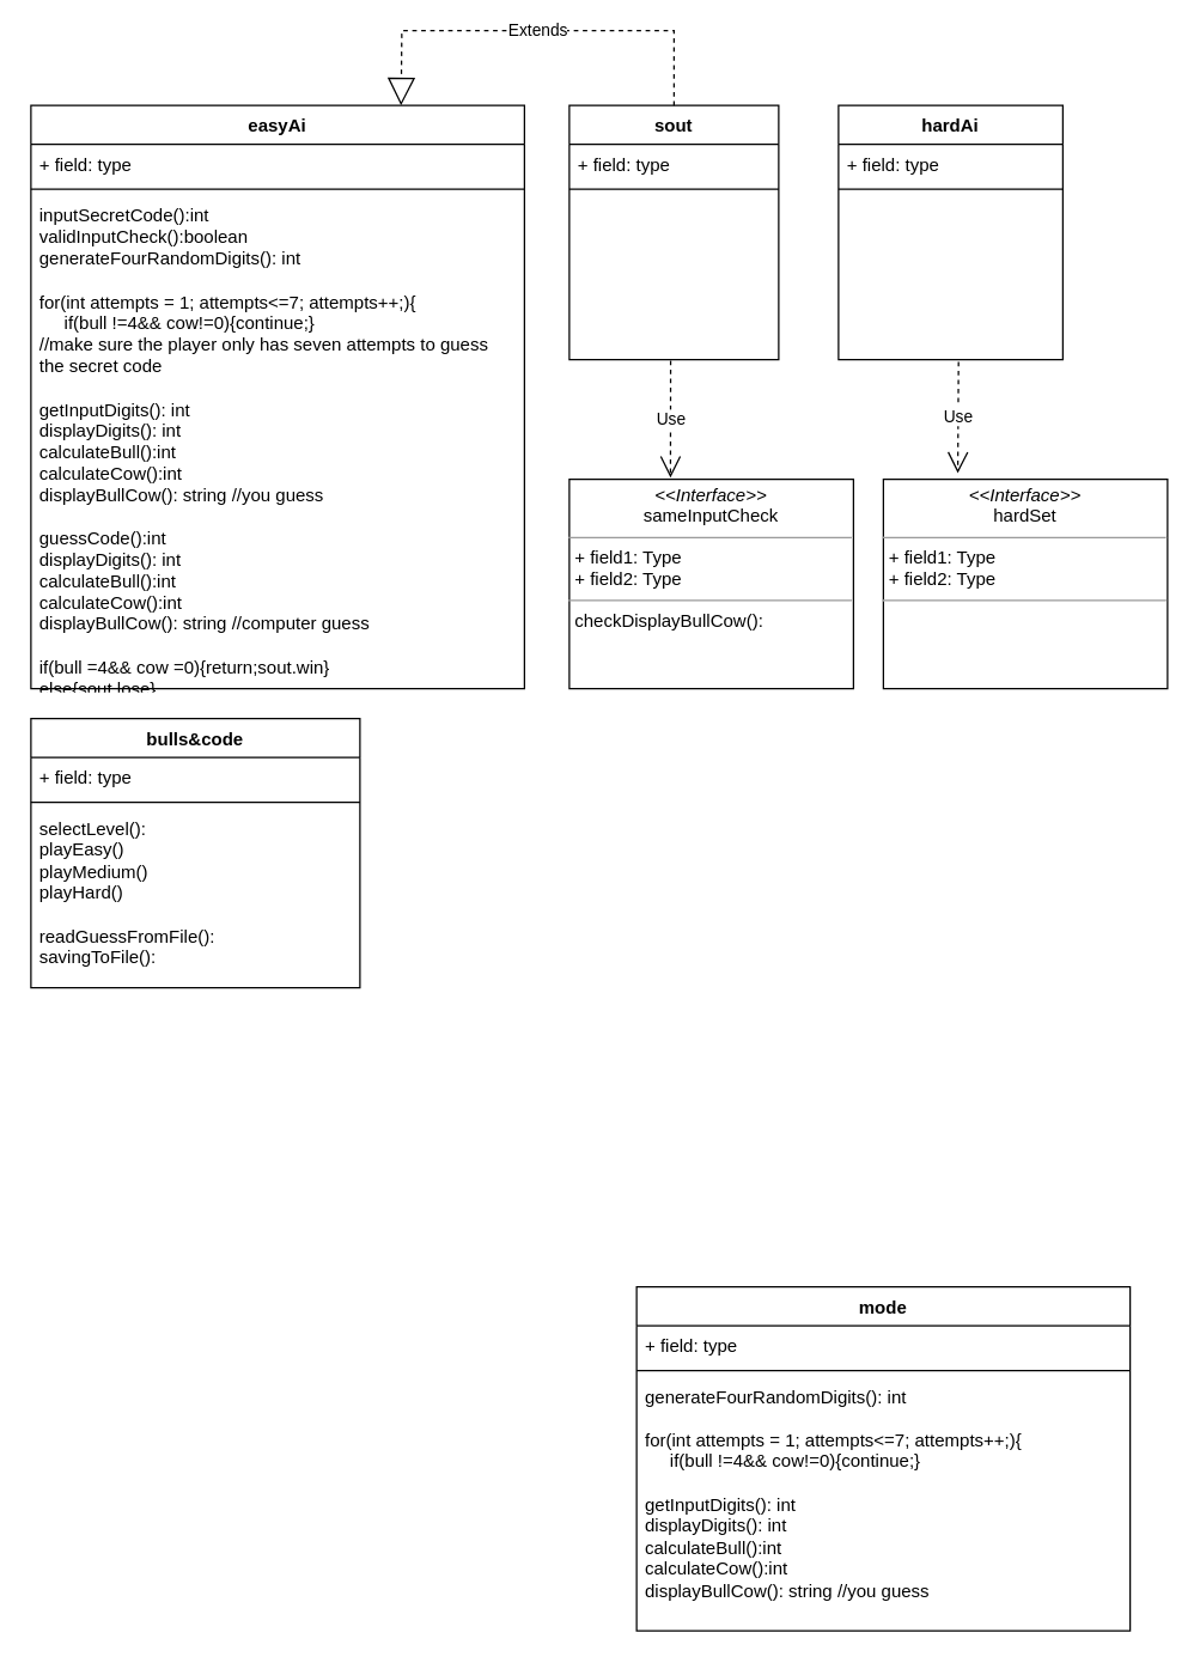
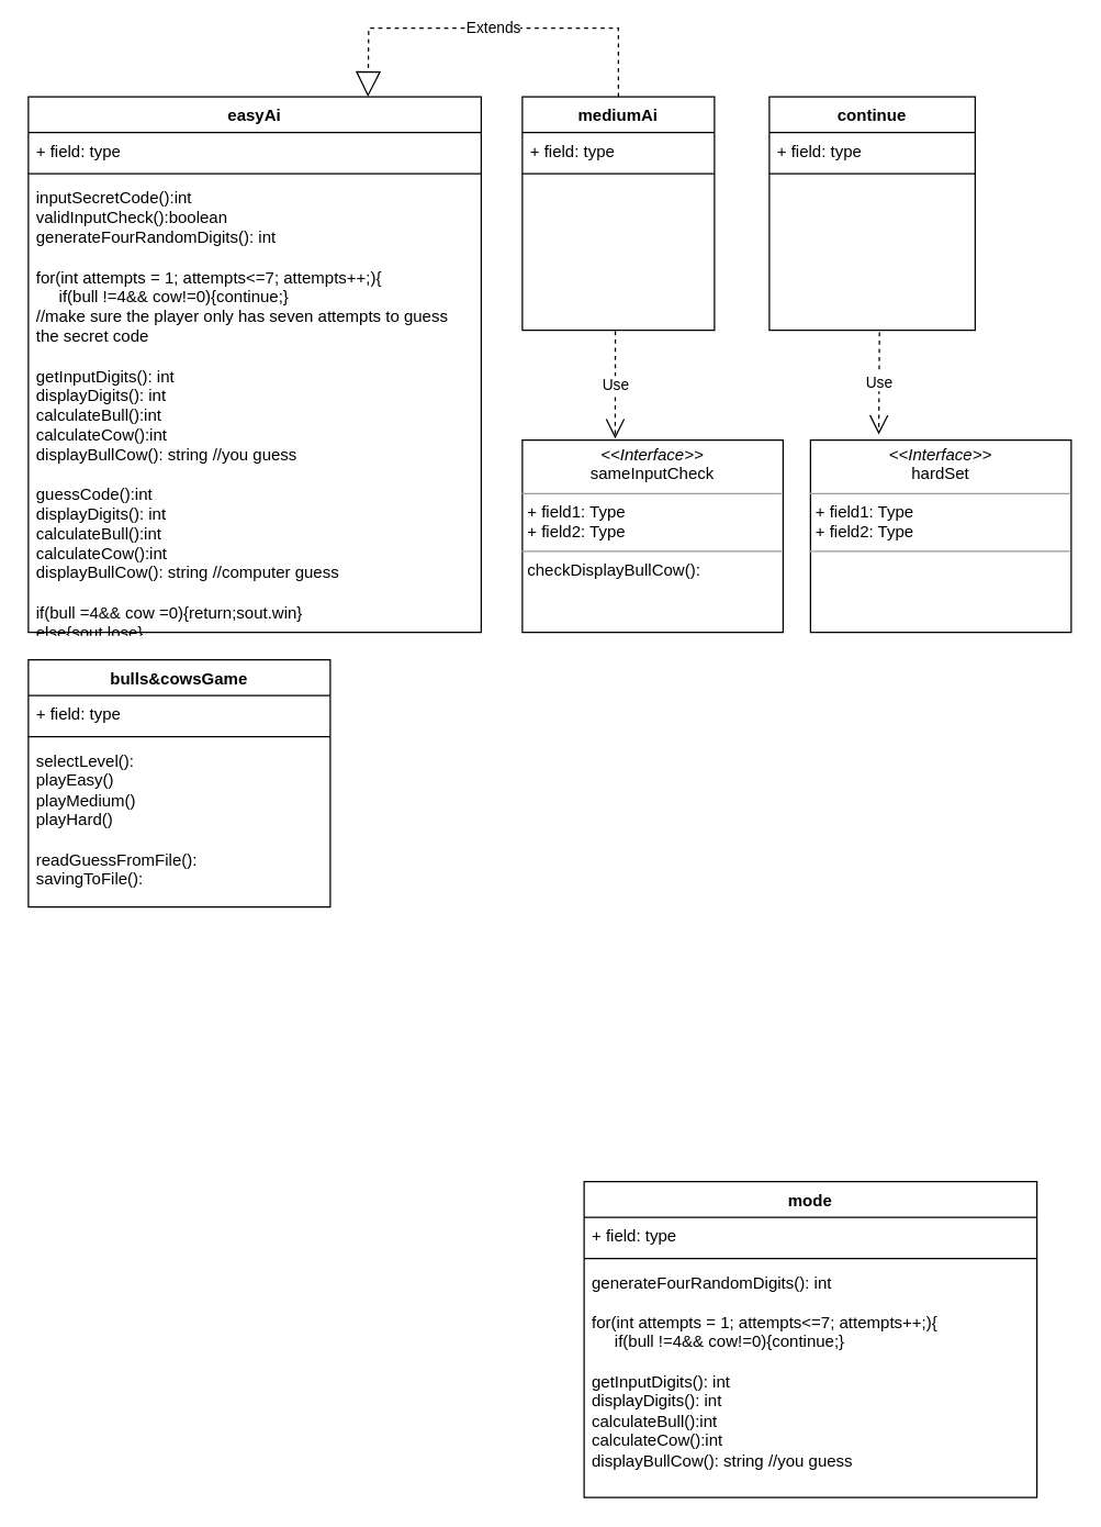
- <mxCell id="10" value="sout" style="swimlane;fontStyle=1;align=center;verticalAlign=top;childLayout=stackLayout;horizontal=1;startSize=26;horizontalStack=0;resizeParent=1;resizeParentMax=0;resizeLast=0;collapsible=1;marginBottom=0;whiteSpace=wrap;html=1;" parent="1" vertex="1"><mxGeometry x="380" y="70" width="140" height="170" as="geometry" /></mxCell>
+ <mxCell id="10" value="mediumAi" style="swimlane;fontStyle=1;align=center;verticalAlign=top;childLayout=stackLayout;horizontal=1;startSize=26;horizontalStack=0;resizeParent=1;resizeParentMax=0;resizeLast=0;collapsible=1;marginBottom=0;whiteSpace=wrap;html=1;" parent="1" vertex="1"><mxGeometry x="380" y="70" width="140" height="170" as="geometry" /></mxCell>
- <mxCell id="15" value="hardAi" style="swimlane;fontStyle=1;align=center;verticalAlign=top;childLayout=stackLayout;horizontal=1;startSize=26;horizontalStack=0;resizeParent=1;resizeParentMax=0;resizeLast=0;collapsible=1;marginBottom=0;whiteSpace=wrap;html=1;" parent="1" vertex="1"><mxGeometry x="560" y="70" width="150" height="170" as="geometry" /></mxCell>
+ <mxCell id="15" value="continue" style="swimlane;fontStyle=1;align=center;verticalAlign=top;childLayout=stackLayout;horizontal=1;startSize=26;horizontalStack=0;resizeParent=1;resizeParentMax=0;resizeLast=0;collapsible=1;marginBottom=0;whiteSpace=wrap;html=1;" parent="1" vertex="1"><mxGeometry x="560" y="70" width="150" height="170" as="geometry" /></mxCell>
- <mxCell id="6" value="bulls&amp;amp;code" style="swimlane;fontStyle=1;align=center;verticalAlign=top;childLayout=stackLayout;horizontal=1;startSize=26;horizontalStack=0;resizeParent=1;resizeParentMax=0;resizeLast=0;collapsible=1;marginBottom=0;whiteSpace=wrap;html=1;" parent="1" vertex="1"><mxGeometry x="20" y="480" width="220" height="180" as="geometry" /></mxCell>
+ <mxCell id="6" value="bulls&amp;amp;cowsGame" style="swimlane;fontStyle=1;align=center;verticalAlign=top;childLayout=stackLayout;horizontal=1;startSize=26;horizontalStack=0;resizeParent=1;resizeParentMax=0;resizeLast=0;collapsible=1;marginBottom=0;whiteSpace=wrap;html=1;" parent="1" vertex="1"><mxGeometry x="20" y="480" width="220" height="180" as="geometry" /></mxCell>
